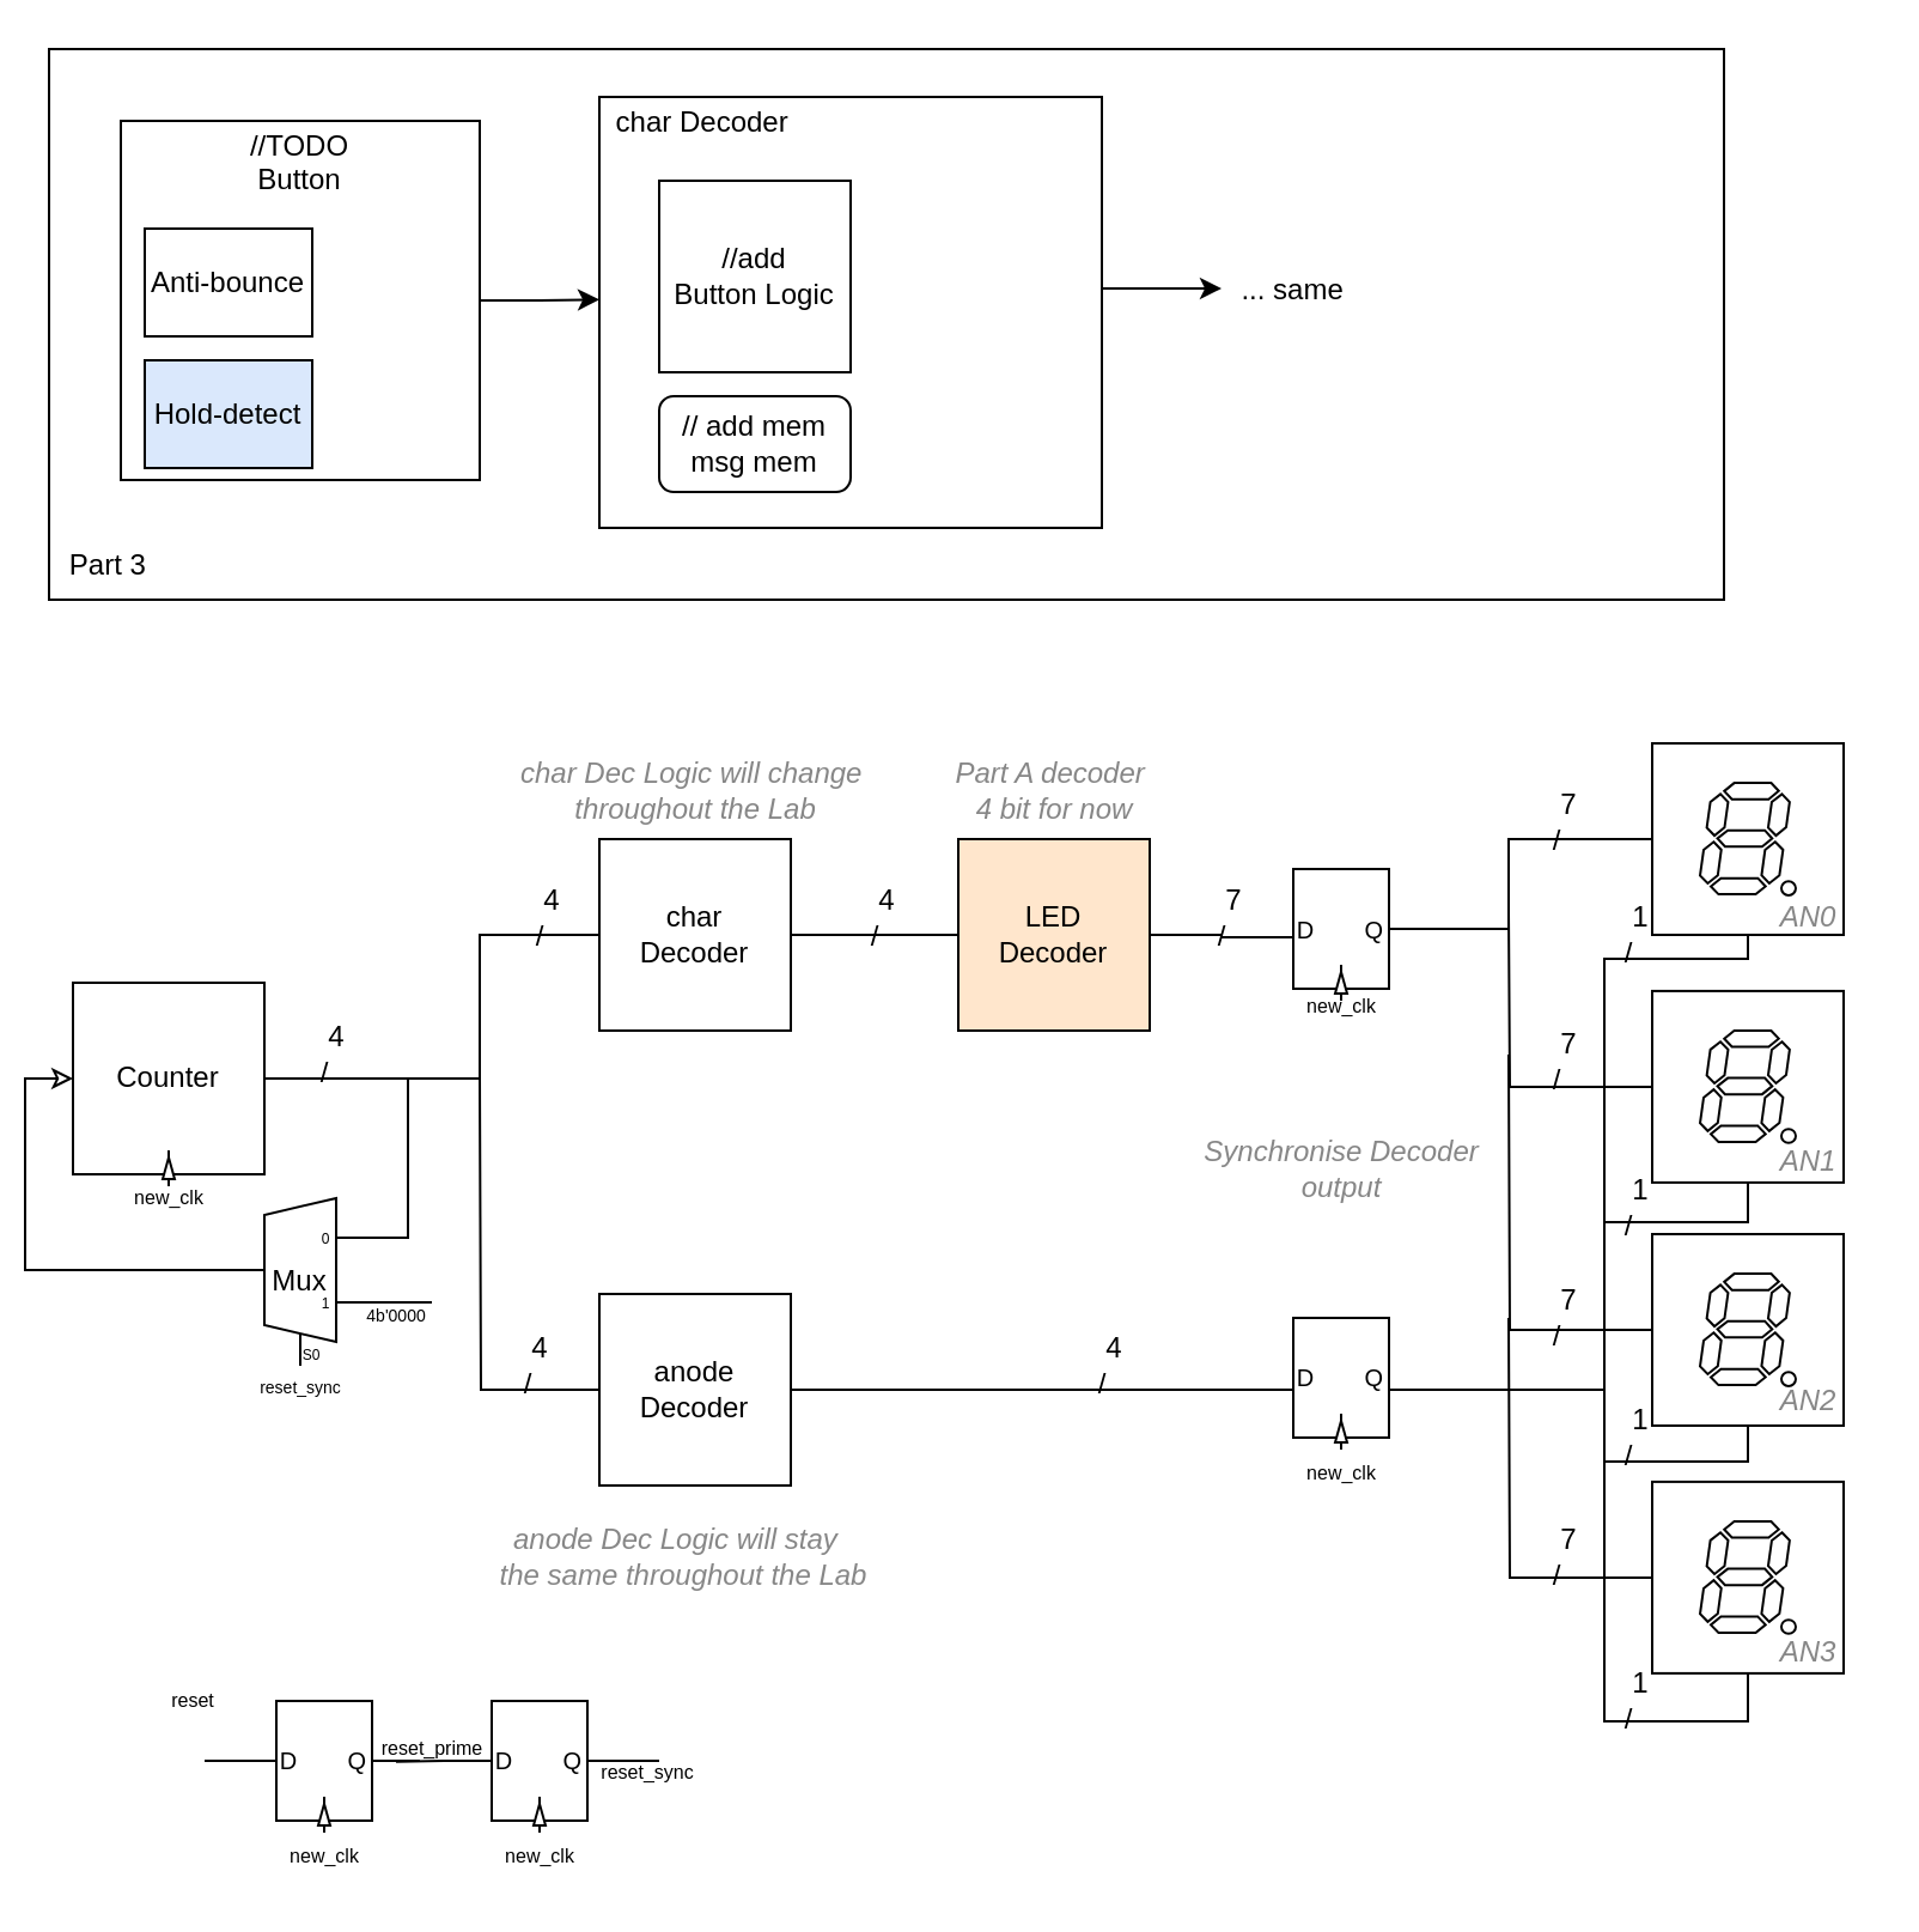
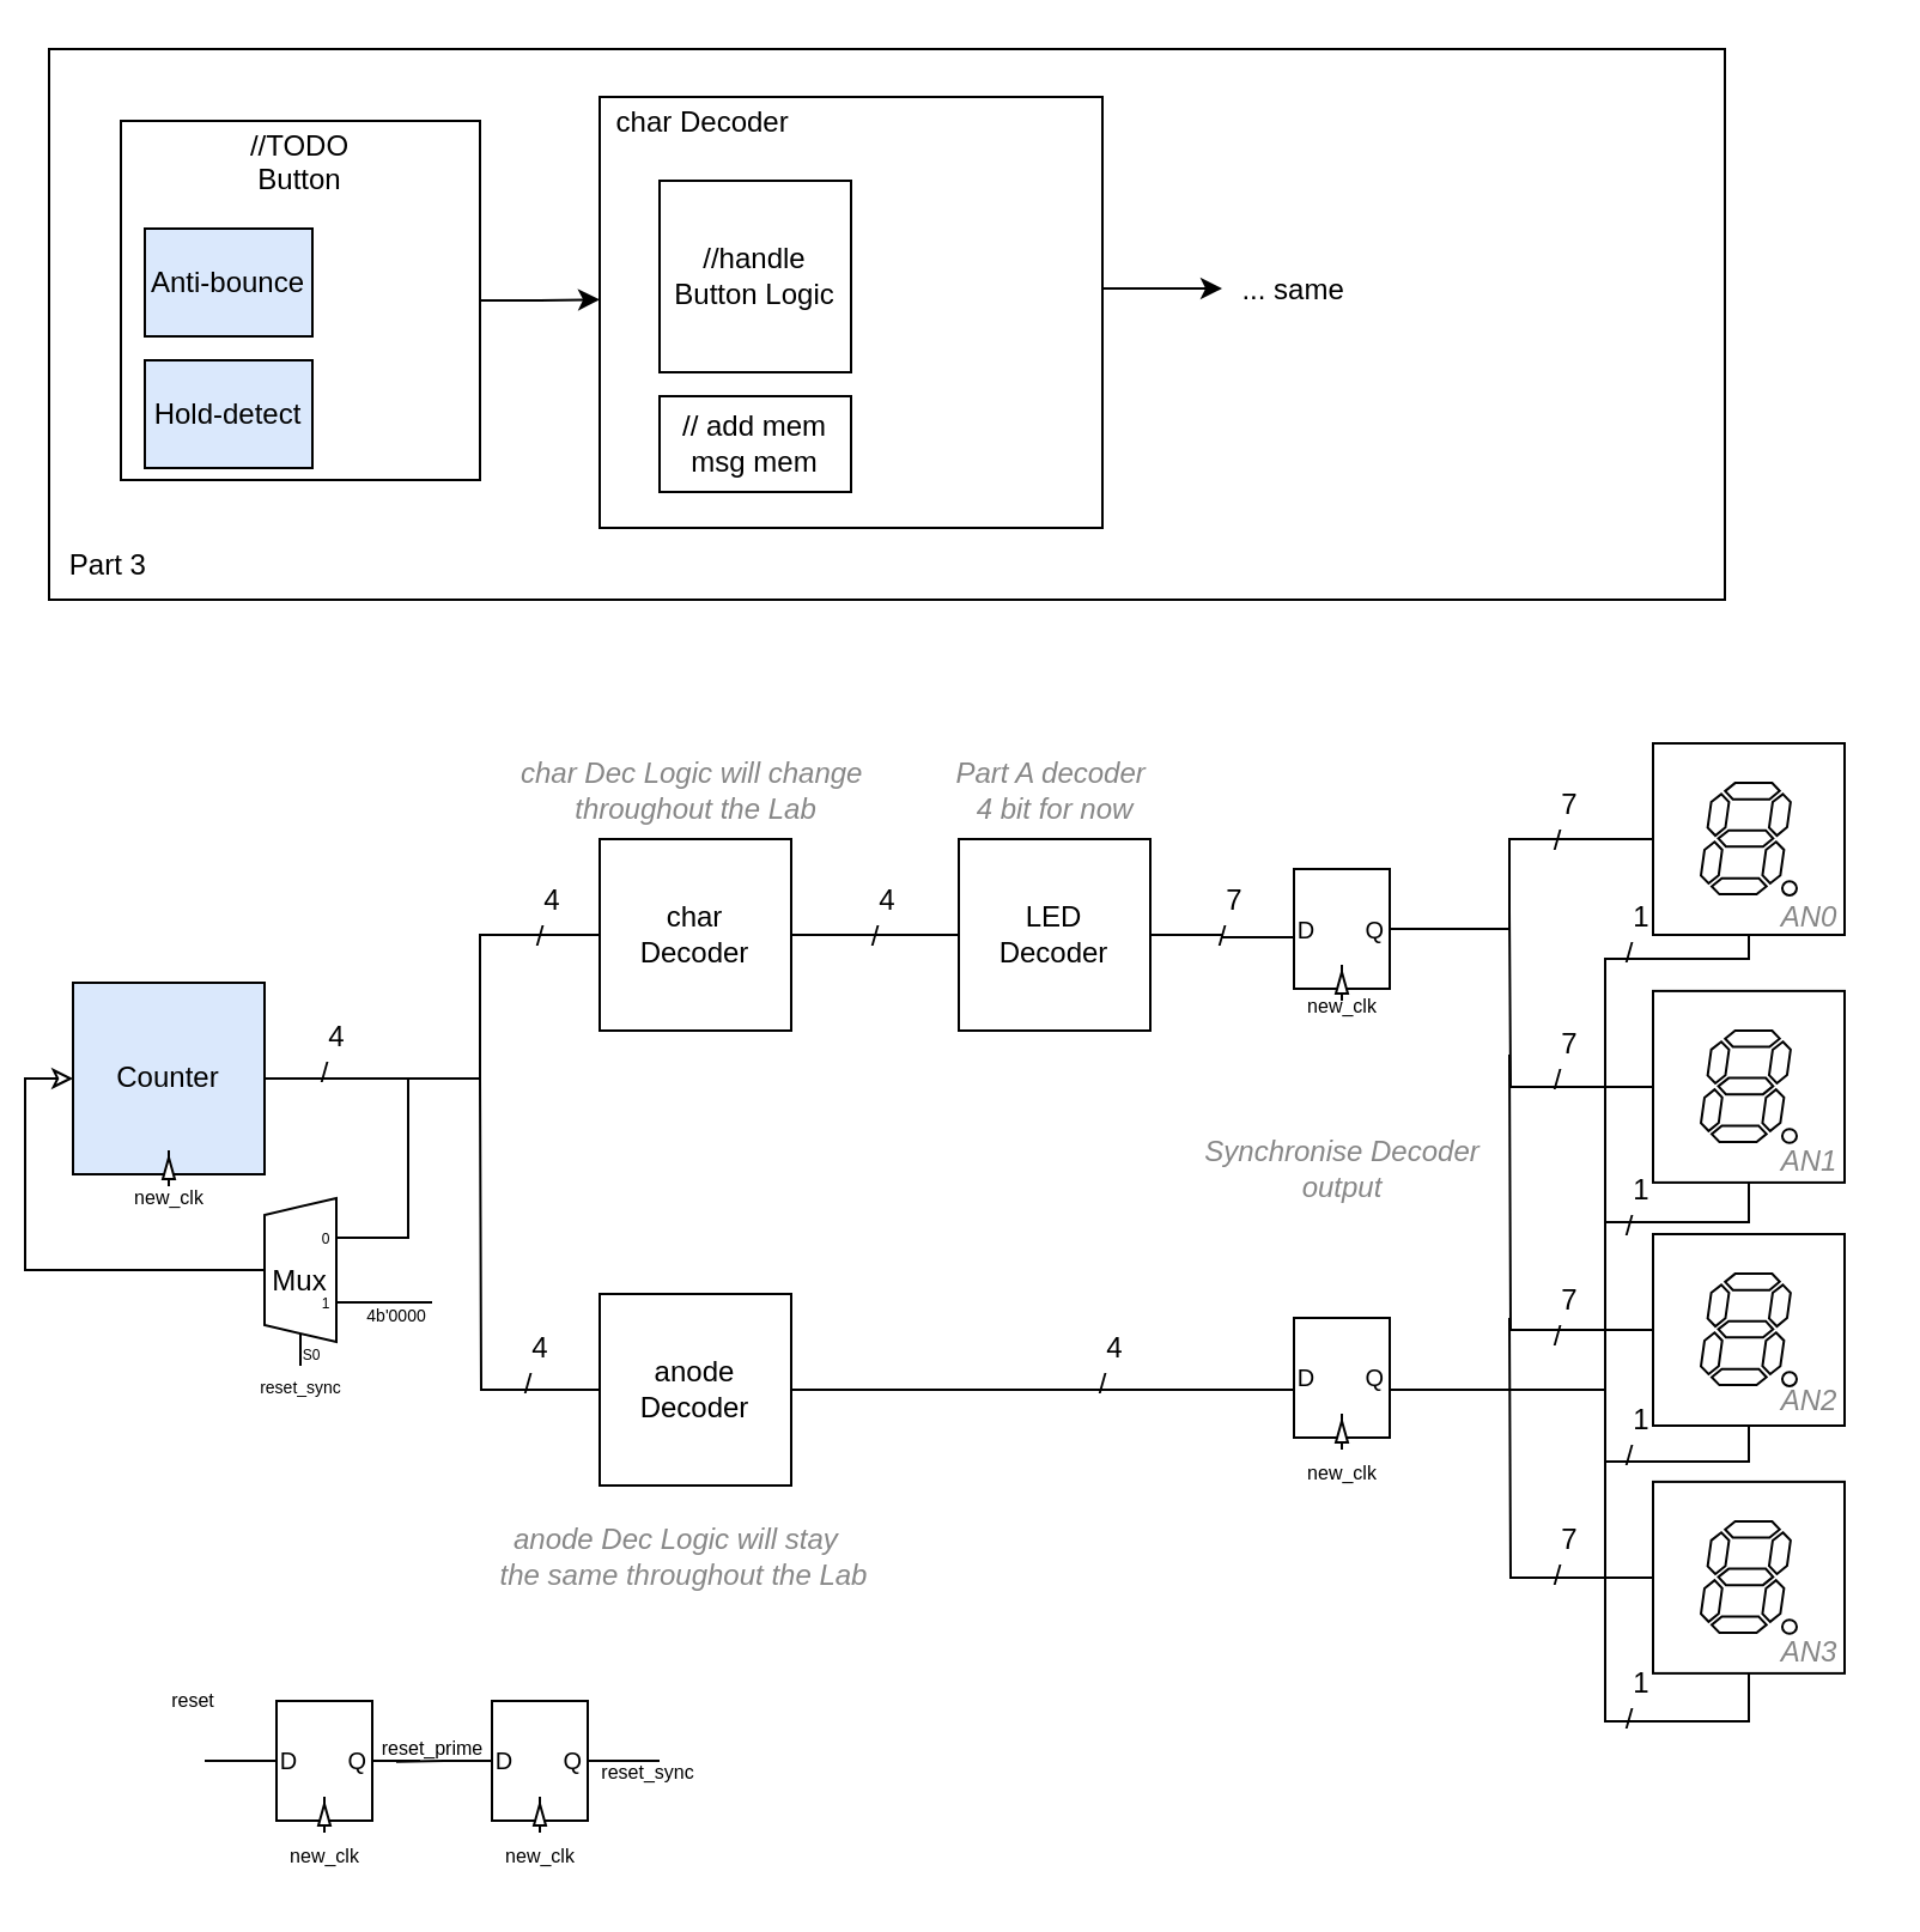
- <mxCell id="71" value="//add&lt;br&gt;Button Logic" style="whiteSpace=wrap;html=1;aspect=fixed;" vertex="1" parent="68"><mxGeometry x="25" y="35" width="80" height="80" as="geometry" /></mxCell>
+ <mxCell id="71" value="//handle&lt;br&gt;Button Logic" style="whiteSpace=wrap;html=1;aspect=fixed;" vertex="1" parent="68"><mxGeometry x="25" y="35" width="80" height="80" as="geometry" /></mxCell>
- <mxCell id="72" value="Anti-bounce" style="rounded=0;whiteSpace=wrap;html=1;" vertex="1" parent="1"><mxGeometry x="60" y="95" width="70" height="45" as="geometry" /></mxCell>
+ <mxCell id="72" value="Anti-bounce" style="rounded=0;whiteSpace=wrap;html=1;fillColor=#dae8fc;" vertex="1" parent="1"><mxGeometry x="60" y="95" width="70" height="45" as="geometry" /></mxCell>
- <mxCell id="70" value="// add mem&lt;br&gt;msg mem" style="whiteSpace=wrap;html=1;rounded=1;" vertex="1" parent="68"><mxGeometry x="25" y="125" width="80" height="40" as="geometry" /></mxCell>
+ <mxCell id="70" value="// add mem&lt;br&gt;msg mem" style="rounded=0;whiteSpace=wrap;html=1;" vertex="1" parent="68"><mxGeometry x="25" y="125" width="80" height="40" as="geometry" /></mxCell>
- <mxCell id="17" value="LED&lt;br&gt;Decoder" style="rounded=0;whiteSpace=wrap;html=1;fillColor=#ffe6cc;" vertex="1" parent="1"><mxGeometry x="400" y="350" width="80" height="80" as="geometry" /></mxCell>
+ <mxCell id="17" value="LED&lt;br&gt;Decoder" style="rounded=0;whiteSpace=wrap;html=1;" vertex="1" parent="1"><mxGeometry x="400" y="350" width="80" height="80" as="geometry" /></mxCell>
- <mxCell id="4" value="Counter" style="rounded=0;whiteSpace=wrap;html=1;" vertex="1" parent="1"><mxGeometry x="30" y="410" width="80" height="80" as="geometry" /></mxCell>
+ <mxCell id="4" value="Counter" style="rounded=0;whiteSpace=wrap;html=1;fillColor=#dae8fc;" vertex="1" parent="1"><mxGeometry x="30" y="410" width="80" height="80" as="geometry" /></mxCell>
